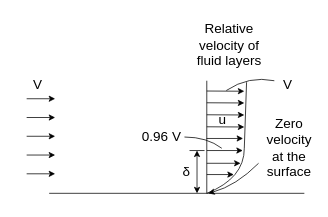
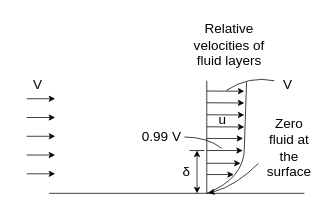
- <mxCell id="20" value="&lt;font style=&quot;font-size: 18px;&quot;&gt;Relative velocity of fluid layers&lt;/font&gt;" style="text;html=1;align=center;verticalAlign=middle;whiteSpace=wrap;rounded=0;" parent="1" vertex="1"><mxGeometry x="255.26" y="20" width="99.74" height="80" as="geometry" /></mxCell>
+ <mxCell id="20" value="&lt;font style=&quot;font-size: 18px;&quot;&gt;Relative velocities of fluid layers&lt;/font&gt;" style="text;html=1;align=center;verticalAlign=middle;whiteSpace=wrap;rounded=0;" parent="1" vertex="1"><mxGeometry x="255.26" y="20" width="99.74" height="80" as="geometry" /></mxCell>
- <mxCell id="14" value="&lt;font style=&quot;font-size: 18px;&quot;&gt;0.96 V&lt;/font&gt;" style="text;html=1;align=center;verticalAlign=middle;whiteSpace=wrap;rounded=0;" parent="1" vertex="1"><mxGeometry x="185.26" y="167" width="60" height="30" as="geometry" /></mxCell>
+ <mxCell id="14" value="&lt;font style=&quot;font-size: 18px;&quot;&gt;0.99 V&lt;/font&gt;" style="text;html=1;align=center;verticalAlign=middle;whiteSpace=wrap;rounded=0;" parent="1" vertex="1"><mxGeometry x="185.26" y="167" width="60" height="30" as="geometry" /></mxCell>
- <mxCell id="13" value="&lt;font style=&quot;font-size: 18px;&quot;&gt;Zero velocity at the surface&lt;/font&gt;" style="text;html=1;align=center;verticalAlign=middle;whiteSpace=wrap;rounded=0;" parent="1" vertex="1"><mxGeometry x="355" y="127" width="60" height="140" as="geometry" /></mxCell>
+ <mxCell id="13" value="&lt;font style=&quot;font-size: 18px;&quot;&gt;Zero fluid at the surface&lt;/font&gt;" style="text;html=1;align=center;verticalAlign=middle;whiteSpace=wrap;rounded=0;" parent="1" vertex="1"><mxGeometry x="355" y="127" width="60" height="140" as="geometry" /></mxCell>
